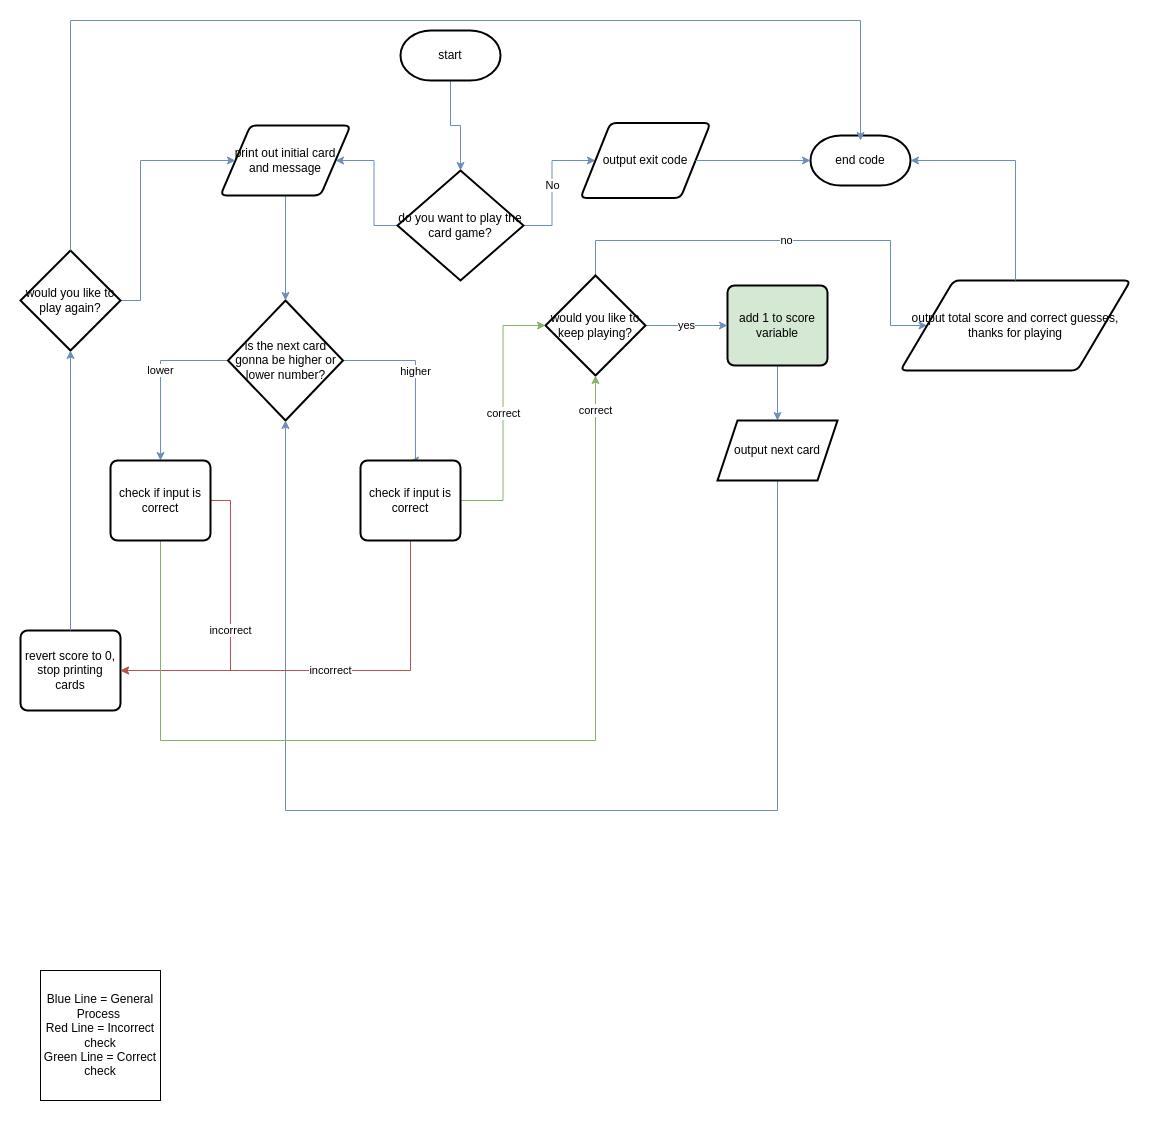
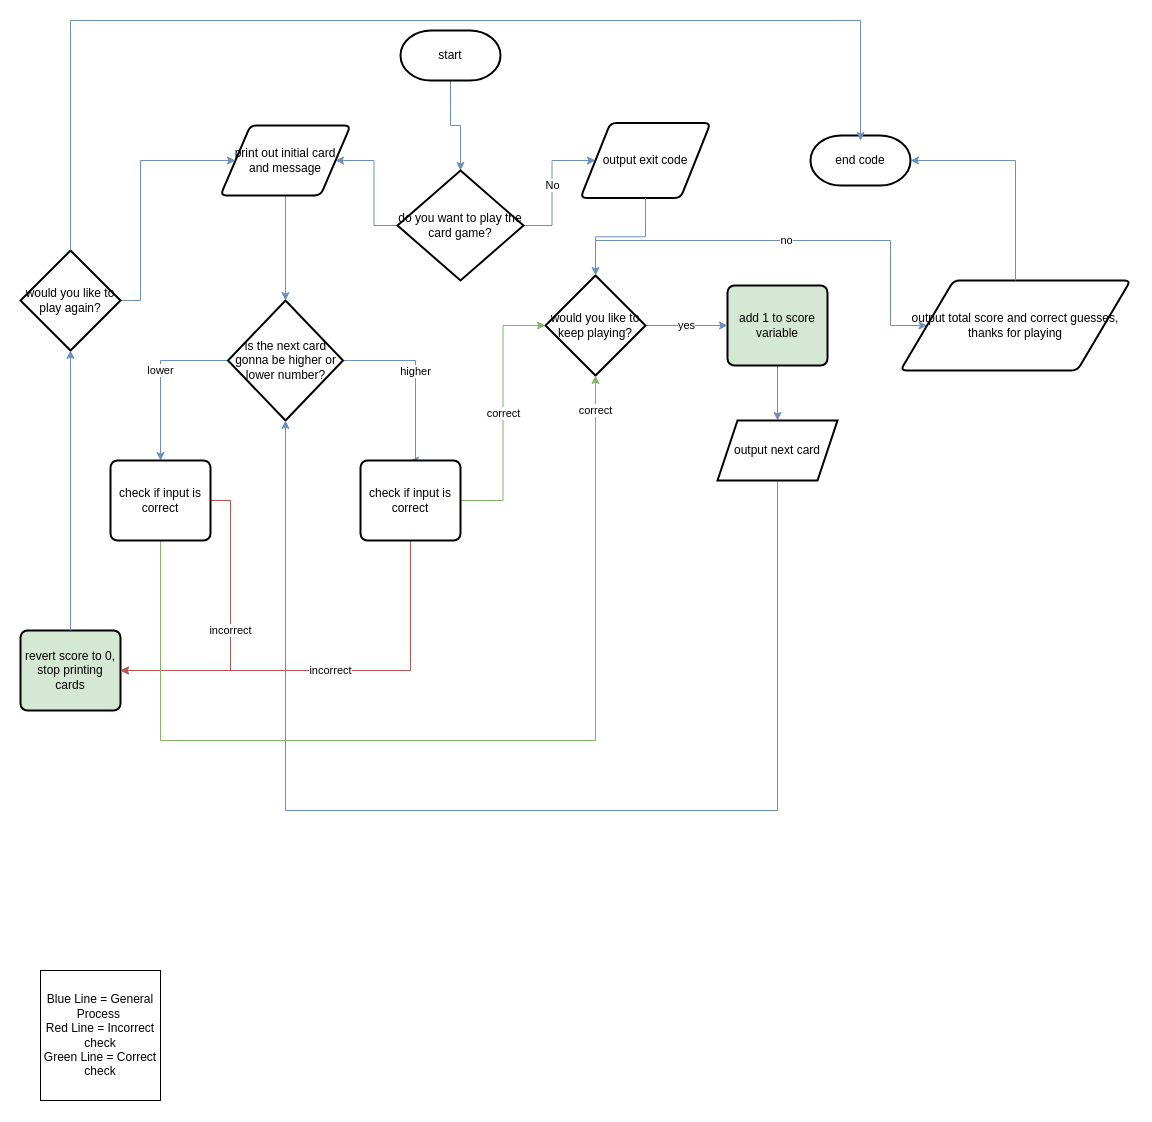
- <mxCell id="33" style="edgeStyle=orthogonalEdgeStyle;rounded=0;orthogonalLoop=1;jettySize=auto;html=1;entryX=0;entryY=0.5;entryDx=0;entryDy=0;entryPerimeter=0;fillColor=#dae8fc;strokeColor=#6c8ebf;" parent="1" source="16" target="7" edge="1"><mxGeometry relative="1" as="geometry" /></mxCell>
+ <mxCell id="33" style="edgeStyle=orthogonalEdgeStyle;rounded=0;orthogonalLoop=1;jettySize=auto;html=1;fillColor=#dae8fc;strokeColor=#6c8ebf;" parent="1" source="16" target="23" edge="1"><mxGeometry relative="1" as="geometry" /></mxCell>
- <mxCell id="11" value="revert score to 0, stop printing cards" style="rounded=1;whiteSpace=wrap;html=1;absoluteArcSize=1;arcSize=14;strokeWidth=2;" parent="1" vertex="1"><mxGeometry x="20" y="630" width="100" height="80" as="geometry" /></mxCell>
+ <mxCell id="11" value="revert score to 0, stop printing cards" style="rounded=1;whiteSpace=wrap;html=1;absoluteArcSize=1;arcSize=14;strokeWidth=2;fillColor=#d5e8d4;" parent="1" vertex="1"><mxGeometry x="20" y="630" width="100" height="80" as="geometry" /></mxCell>
